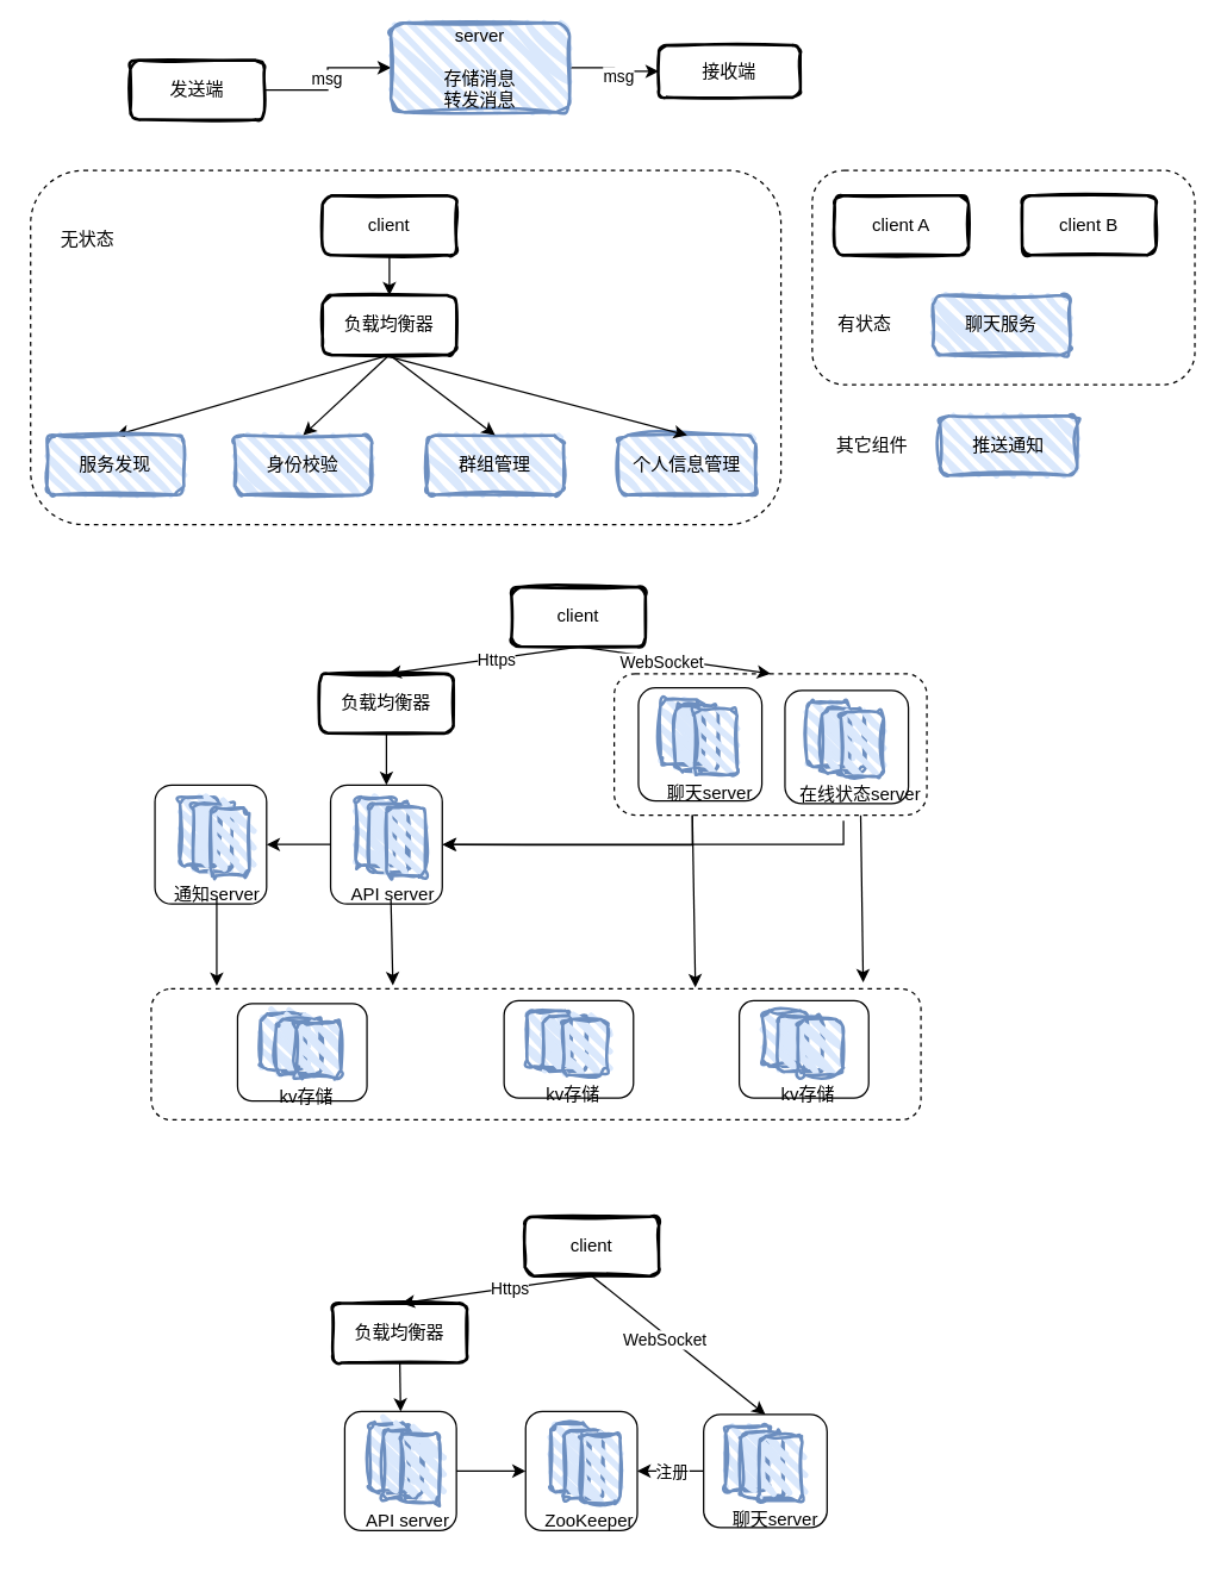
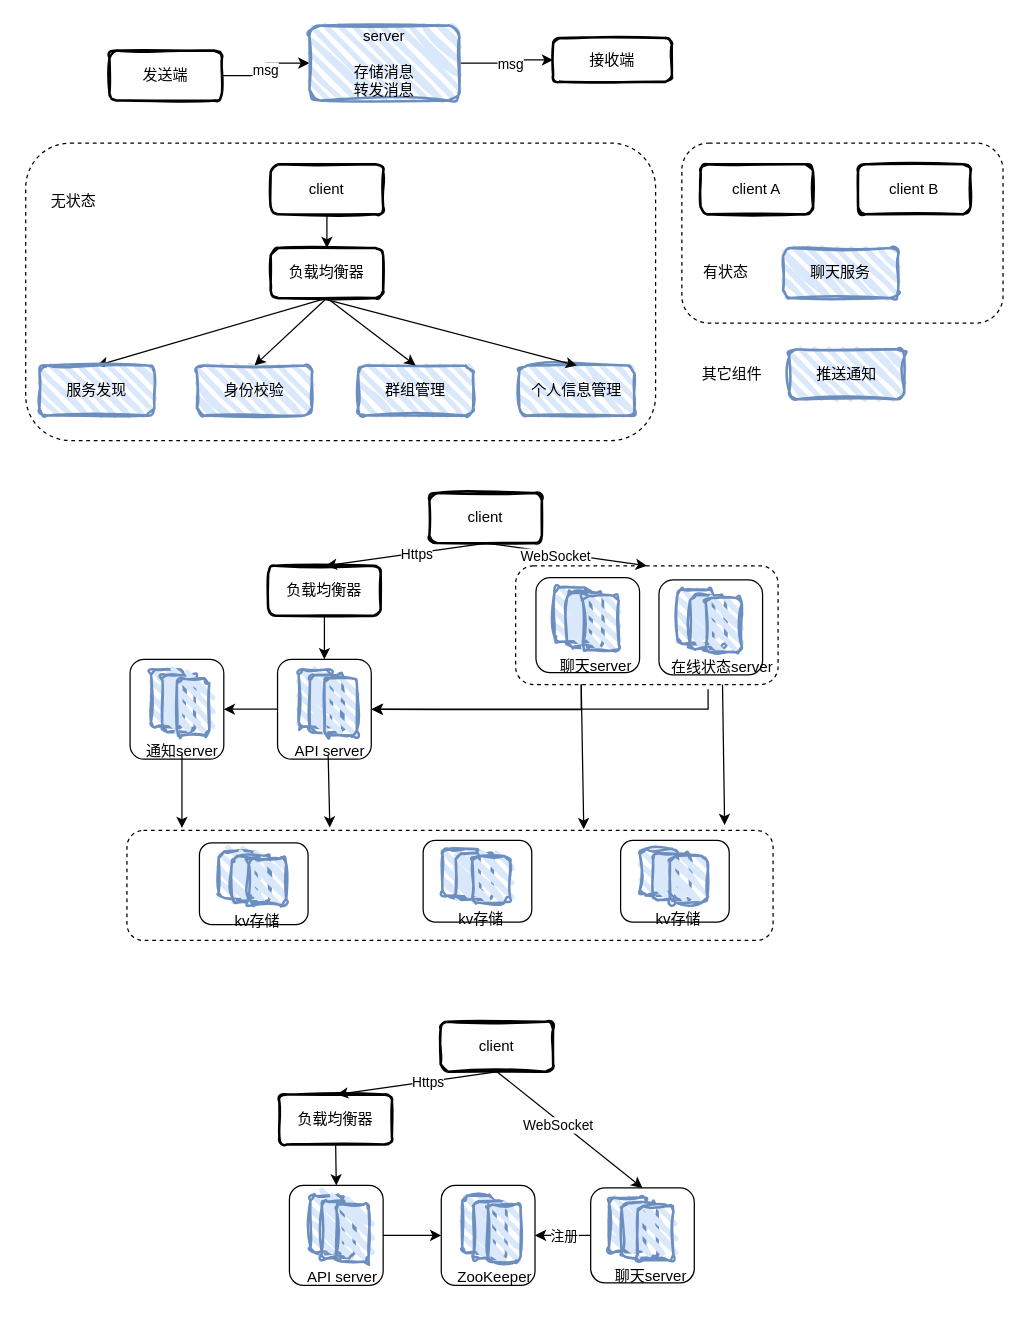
- <mxCell id="10" value="server&lt;br&gt;&lt;br&gt;存储消息&lt;br&gt;转发消息" style="rounded=1;whiteSpace=wrap;html=1;strokeWidth=2;fillWeight=4;hachureGap=8;hachureAngle=45;fillColor=#dae8fc;strokeColor=#6c8ebf;sketch=1;curveFitting=1;jiggle=2;" vertex="1" parent="1"><mxGeometry x="262" y="15" width="120" height="60" as="geometry" /></mxCell>
+ <mxCell id="10" value="server&lt;br&gt;&lt;br&gt;存储消息&lt;br&gt;转发消息" style="rounded=1;whiteSpace=wrap;html=1;strokeWidth=2;fillWeight=4;hachureGap=8;hachureAngle=45;fillColor=#dae8fc;strokeColor=#6c8ebf;sketch=1;curveFitting=1;jiggle=2;" vertex="1" parent="1"><mxGeometry x="247" y="20" width="120" height="60" as="geometry" /></mxCell>
